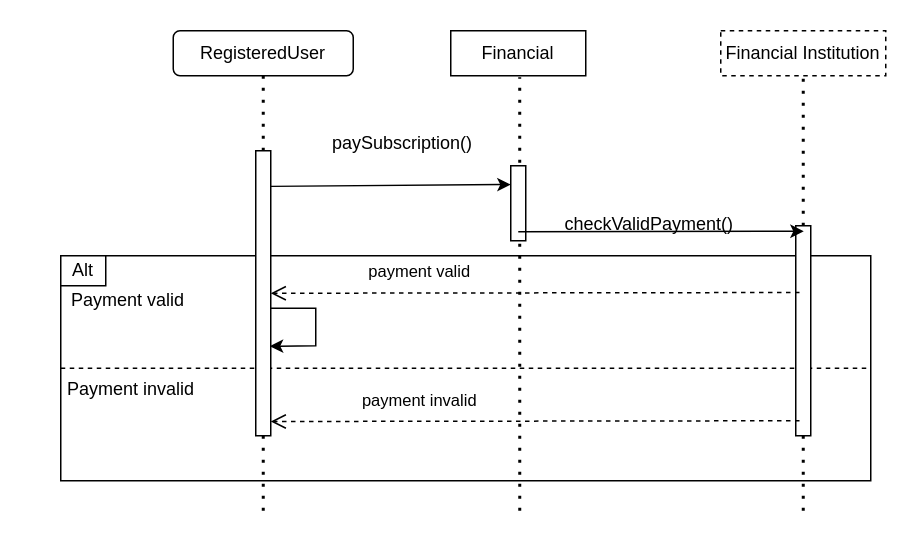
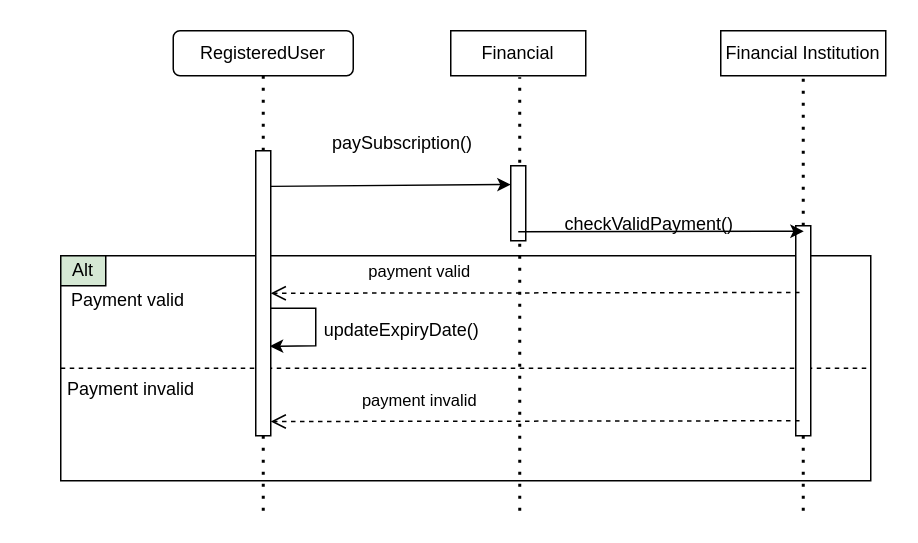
- <mxCell id="9" value="Financial Institution" style="rounded=0;whiteSpace=wrap;html=1;dashed=1;" parent="1" vertex="1"><mxGeometry x="480" y="20" width="110" height="30" as="geometry" /></mxCell>
+ <mxCell id="9" value="Financial Institution" style="rounded=0;whiteSpace=wrap;html=1;" parent="1" vertex="1"><mxGeometry x="480" y="20" width="110" height="30" as="geometry" /></mxCell>
- <mxCell id="5" value="Alt" style="rounded=0;whiteSpace=wrap;html=1;" vertex="1" parent="1"><mxGeometry x="40" y="170" width="30" height="20" as="geometry" /></mxCell>
+ <mxCell id="5" value="Alt" style="rounded=0;whiteSpace=wrap;html=1;fillColor=#d5e8d4;" vertex="1" parent="1"><mxGeometry x="40" y="170" width="30" height="20" as="geometry" /></mxCell>
+ <mxCell id="15" value="updateExpiryDate()" style="text;html=1;strokeColor=none;fillColor=none;align=center;verticalAlign=middle;whiteSpace=wrap;rounded=0;" parent="1" vertex="1"><mxGeometry x="195" y="205" width="145" height="30" as="geometry" /></mxCell>
